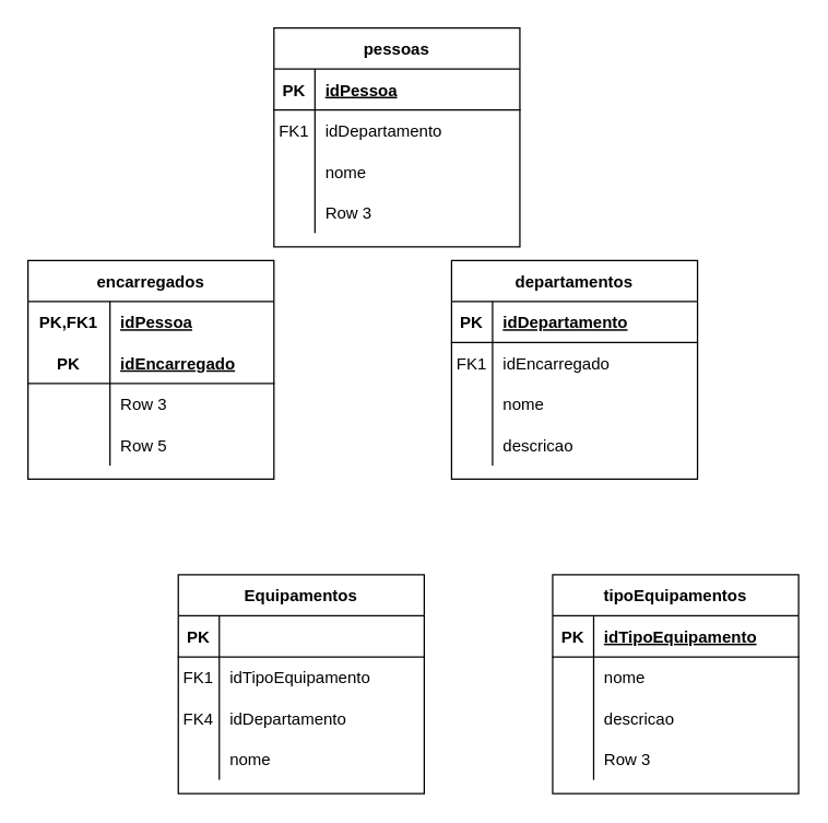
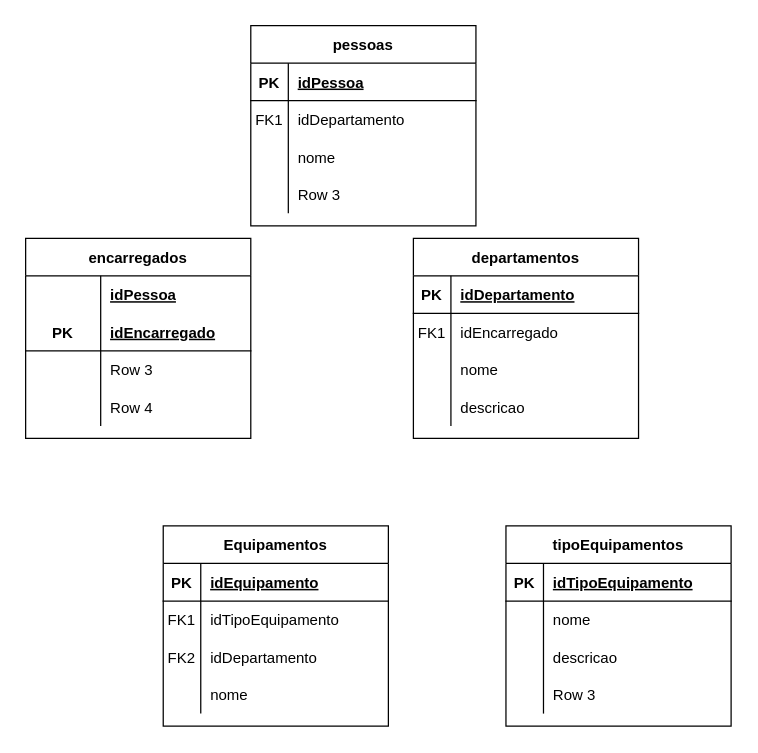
- <mxCell id="43" value="PK,FK1" style="shape=partialRectangle;connectable=0;fillColor=none;top=0;left=0;bottom=0;right=0;fontStyle=1;overflow=hidden;" vertex="1" parent="42"><mxGeometry width="60" height="30" as="geometry" /></mxCell>
- <mxCell id="53" value="Row 5" style="shape=partialRectangle;connectable=0;fillColor=none;top=0;left=0;bottom=0;right=0;align=left;spacingLeft=6;overflow=hidden;" vertex="1" parent="51"><mxGeometry x="60" width="120" height="30" as="geometry" /></mxCell>
+ <mxCell id="53" value="Row 4" style="shape=partialRectangle;connectable=0;fillColor=none;top=0;left=0;bottom=0;right=0;align=left;spacingLeft=6;overflow=hidden;" vertex="1" parent="51"><mxGeometry x="60" width="120" height="30" as="geometry" /></mxCell>
+ <mxCell id="5" value="idEquipamento" style="shape=partialRectangle;connectable=0;fillColor=none;top=0;left=0;bottom=0;right=0;align=left;spacingLeft=6;fontStyle=5;overflow=hidden;" vertex="1" parent="3"><mxGeometry x="30" width="150" height="30" as="geometry" /></mxCell>
- <mxCell id="10" value="FK4" style="shape=partialRectangle;connectable=0;fillColor=none;top=0;left=0;bottom=0;right=0;editable=1;overflow=hidden;" vertex="1" parent="9"><mxGeometry width="30" height="30" as="geometry" /></mxCell>
+ <mxCell id="10" value="FK2" style="shape=partialRectangle;connectable=0;fillColor=none;top=0;left=0;bottom=0;right=0;editable=1;overflow=hidden;" vertex="1" parent="9"><mxGeometry width="30" height="30" as="geometry" /></mxCell>
